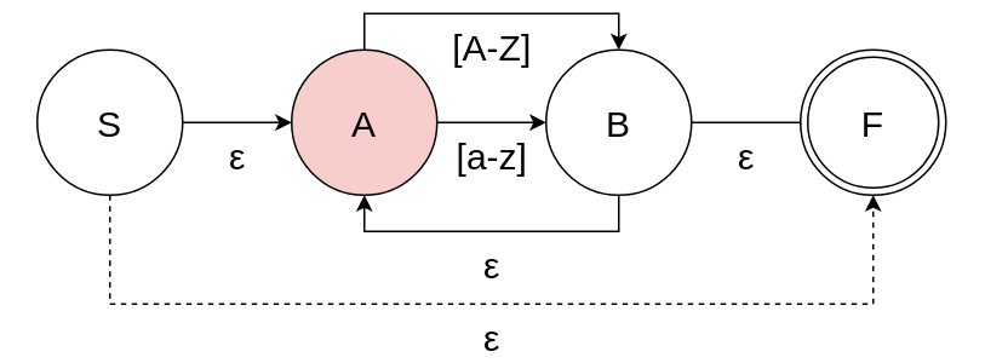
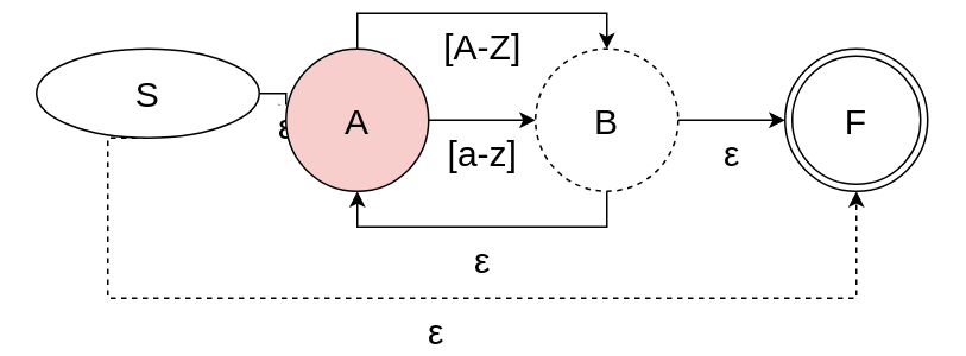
- <mxCell id="4" value="S" style="ellipse;whiteSpace=wrap;html=1;aspect=fixed;fontSize=20;" parent="1" vertex="1"><mxGeometry x="20" y="20" width="80" height="80" as="geometry" /></mxCell>
+ <mxCell id="4" value="S" style="ellipse;whiteSpace=wrap;html=1;aspect=fixed;fontSize=20;" parent="1" vertex="1"><mxGeometry x="20" y="20" width="125" height="50" as="geometry" /></mxCell>
- <mxCell id="10" value="B" style="ellipse;whiteSpace=wrap;html=1;aspect=fixed;fontSize=20;" parent="1" vertex="1"><mxGeometry x="300" y="20" width="80" height="80" as="geometry" /></mxCell>
+ <mxCell id="10" value="B" style="ellipse;whiteSpace=wrap;html=1;aspect=fixed;fontSize=20;dashed=1;" parent="1" vertex="1"><mxGeometry x="300" y="20" width="80" height="80" as="geometry" /></mxCell>
- <mxCell id="8" value="ε" style="edgeStyle=orthogonalEdgeStyle;rounded=0;orthogonalLoop=1;jettySize=auto;html=1;exitX=1;exitY=0.5;exitDx=0;exitDy=0;fontSize=20;labelPosition=center;verticalLabelPosition=bottom;align=center;verticalAlign=top;entryX=0;entryY=0.5;entryDx=0;entryDy=0;endArrow=none;" parent="1" source="10" target="11" edge="1"><mxGeometry relative="1" as="geometry"><mxPoint x="440" y="60" as="targetPoint" /></mxGeometry></mxCell>
+ <mxCell id="8" value="ε" style="edgeStyle=orthogonalEdgeStyle;rounded=0;orthogonalLoop=1;jettySize=auto;html=1;exitX=1;exitY=0.5;exitDx=0;exitDy=0;fontSize=20;labelPosition=center;verticalLabelPosition=bottom;align=center;verticalAlign=top;entryX=0;entryY=0.5;entryDx=0;entryDy=0;" parent="1" source="10" target="11" edge="1"><mxGeometry relative="1" as="geometry"><mxPoint x="440" y="60" as="targetPoint" /></mxGeometry></mxCell>
